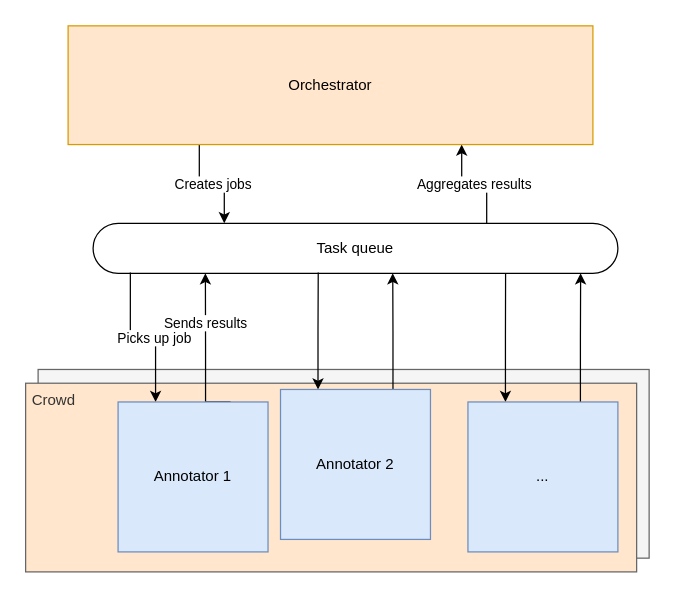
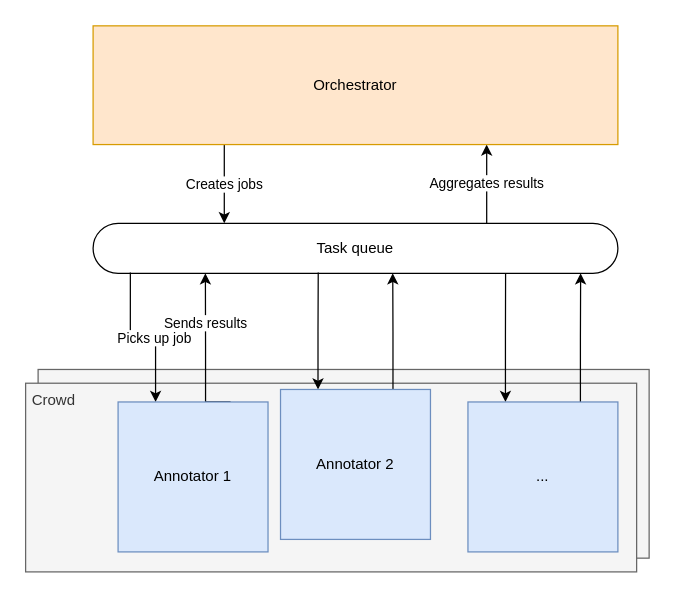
- <mxCell id="16" value="Orchestrator" style="rounded=0;whiteSpace=wrap;html=1;fillColor=#ffe6cc;strokeColor=#d79b00;" vertex="1" parent="1"><mxGeometry x="54" y="20" width="420" height="95" as="geometry" /></mxCell>
+ <mxCell id="16" value="Orchestrator" style="rounded=0;whiteSpace=wrap;html=1;fillColor=#ffe6cc;strokeColor=#d79b00;" vertex="1" parent="1"><mxGeometry x="74" y="20" width="420" height="95" as="geometry" /></mxCell>
- <mxCell id="3" value="&amp;nbsp;Crowd" style="rounded=0;whiteSpace=wrap;html=1;align=left;verticalAlign=top;fillColor=#ffe6cc;strokeColor=#666666;fontColor=#333333;" vertex="1" parent="1"><mxGeometry x="20" y="306" width="489" height="151" as="geometry" /></mxCell>
+ <mxCell id="3" value="&amp;nbsp;Crowd" style="rounded=0;whiteSpace=wrap;html=1;align=left;verticalAlign=top;fillColor=#f5f5f5;strokeColor=#666666;fontColor=#333333;" vertex="1" parent="1"><mxGeometry x="20" y="306" width="489" height="151" as="geometry" /></mxCell>
